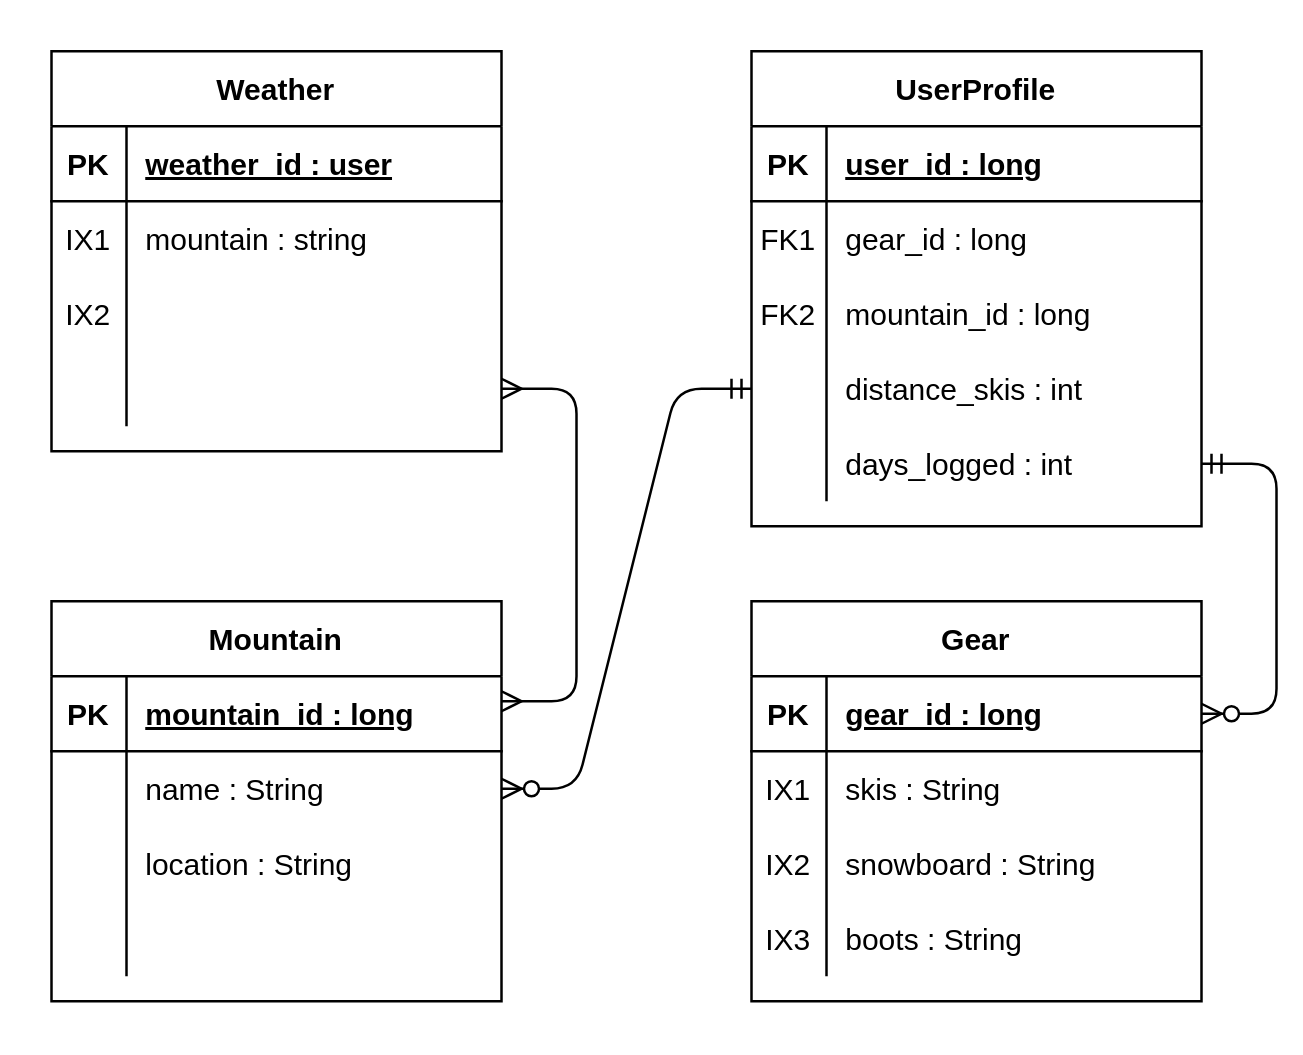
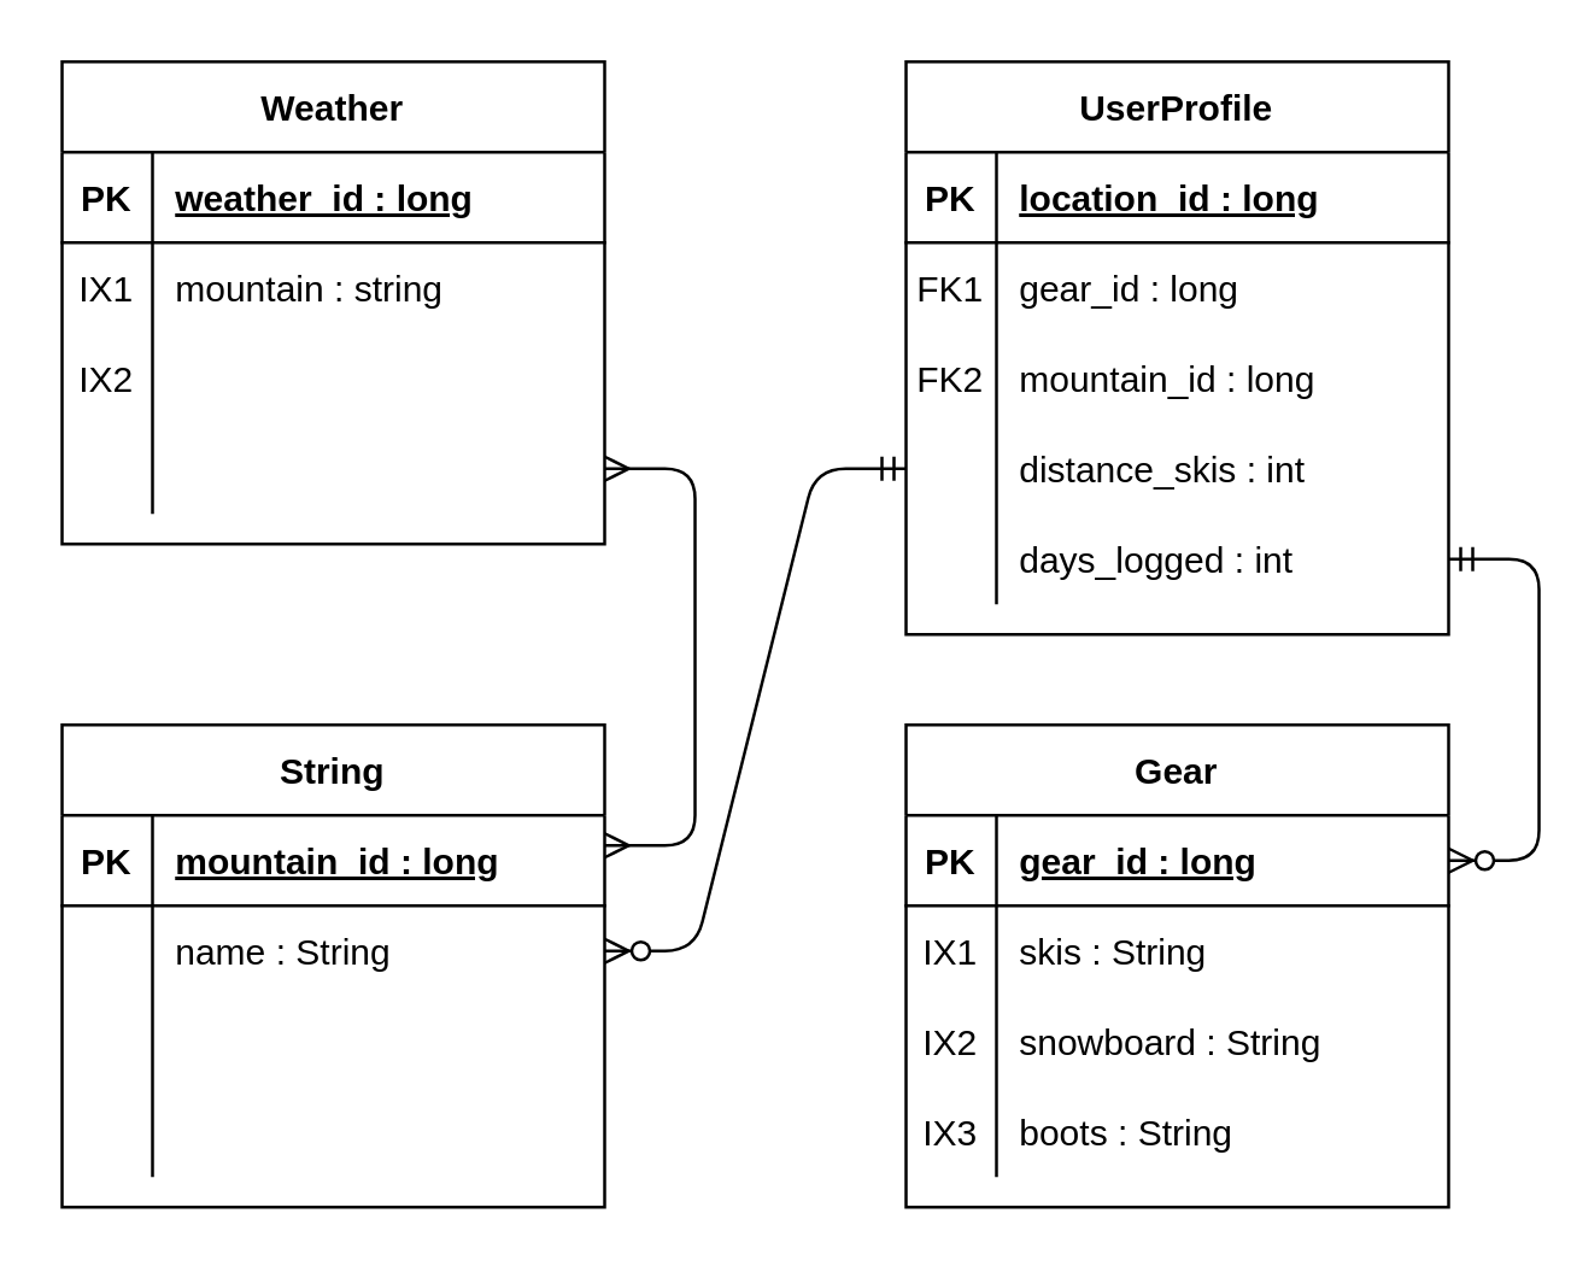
- <mxCell id="5" value="weather_id : user" style="shape=partialRectangle;connectable=0;fillColor=none;top=0;left=0;bottom=0;right=0;align=left;spacingLeft=6;fontStyle=5;overflow=hidden;" vertex="1" parent="3"><mxGeometry x="30" width="150" height="30" as="geometry" /></mxCell>
+ <mxCell id="5" value="weather_id : long" style="shape=partialRectangle;connectable=0;fillColor=none;top=0;left=0;bottom=0;right=0;align=left;spacingLeft=6;fontStyle=5;overflow=hidden;" vertex="1" parent="3"><mxGeometry x="30" width="150" height="30" as="geometry" /></mxCell>
- <mxCell id="17" value="user_id : long" style="shape=partialRectangle;connectable=0;fillColor=none;top=0;left=0;bottom=0;right=0;align=left;spacingLeft=6;fontStyle=5;overflow=hidden;" vertex="1" parent="15"><mxGeometry x="30" width="150" height="30" as="geometry" /></mxCell>
+ <mxCell id="17" value="location_id : long" style="shape=partialRectangle;connectable=0;fillColor=none;top=0;left=0;bottom=0;right=0;align=left;spacingLeft=6;fontStyle=5;overflow=hidden;" vertex="1" parent="15"><mxGeometry x="30" width="150" height="30" as="geometry" /></mxCell>
- <mxCell id="43" value="Mountain" style="shape=table;startSize=30;container=1;collapsible=1;childLayout=tableLayout;fixedRows=1;rowLines=0;fontStyle=1;align=center;resizeLast=1;" vertex="1" parent="1"><mxGeometry x="20" y="240" width="180" height="160" as="geometry" /></mxCell>
+ <mxCell id="43" value="String" style="shape=table;startSize=30;container=1;collapsible=1;childLayout=tableLayout;fixedRows=1;rowLines=0;fontStyle=1;align=center;resizeLast=1;" vertex="1" parent="1"><mxGeometry x="20" y="240" width="180" height="160" as="geometry" /></mxCell>
- <mxCell id="52" value="location : String" style="shape=partialRectangle;connectable=0;fillColor=none;top=0;left=0;bottom=0;right=0;align=left;spacingLeft=6;overflow=hidden;" vertex="1" parent="50"><mxGeometry x="30" width="150" height="30" as="geometry" /></mxCell>
